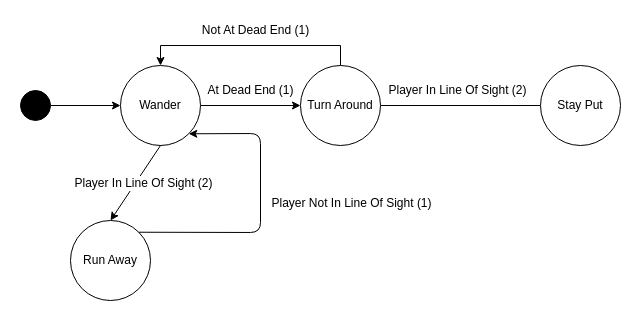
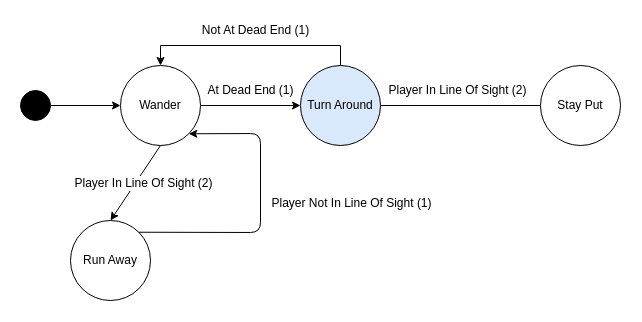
- <mxCell id="11" value="Turn Around" style="ellipse;whiteSpace=wrap;html=1;aspect=fixed;fillColor=#FFFFFF;" vertex="1" parent="1"><mxGeometry x="300" y="65" width="80" height="80" as="geometry" /></mxCell>
+ <mxCell id="11" value="Turn Around" style="ellipse;whiteSpace=wrap;html=1;aspect=fixed;fillColor=#dae8fc;" vertex="1" parent="1"><mxGeometry x="300" y="65" width="80" height="80" as="geometry" /></mxCell>
